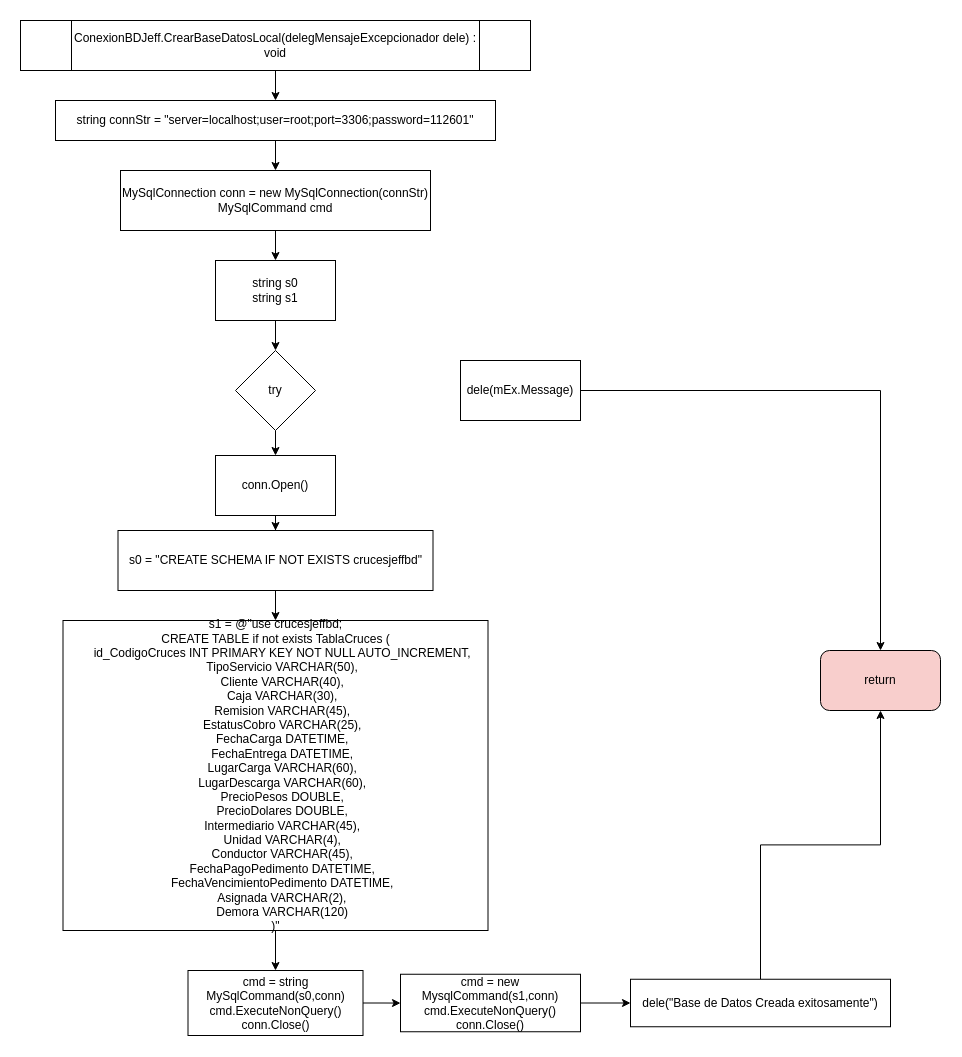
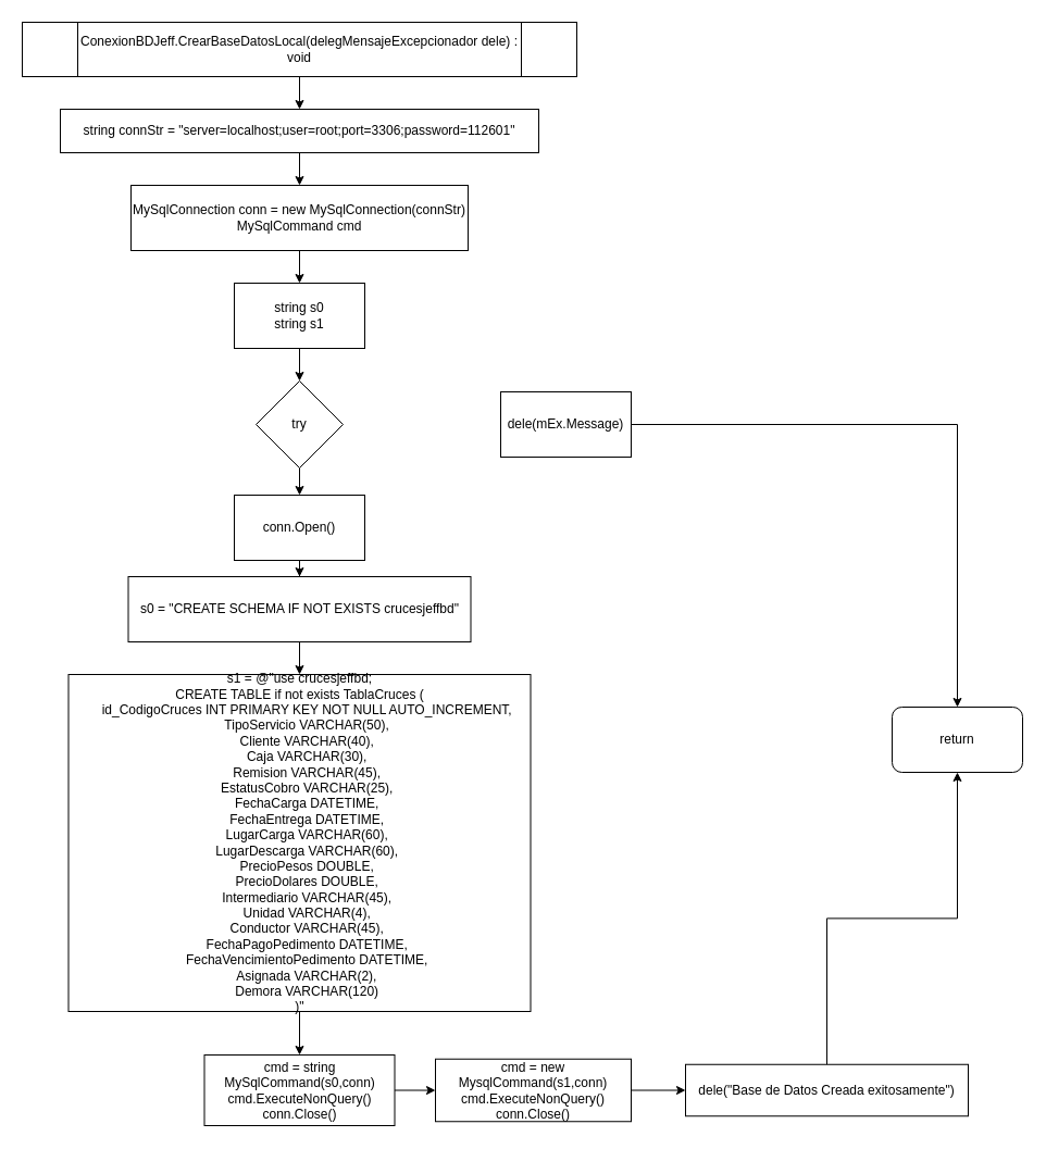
- <mxCell id="26" value="return" style="rounded=1;whiteSpace=wrap;html=1;fillColor=#f8cecc;" parent="1" vertex="1"><mxGeometry x="820" y="650" width="120" height="60" as="geometry" /></mxCell>
+ <mxCell id="26" value="return" style="rounded=1;whiteSpace=wrap;html=1;" parent="1" vertex="1"><mxGeometry x="820" y="650" width="120" height="60" as="geometry" /></mxCell>
